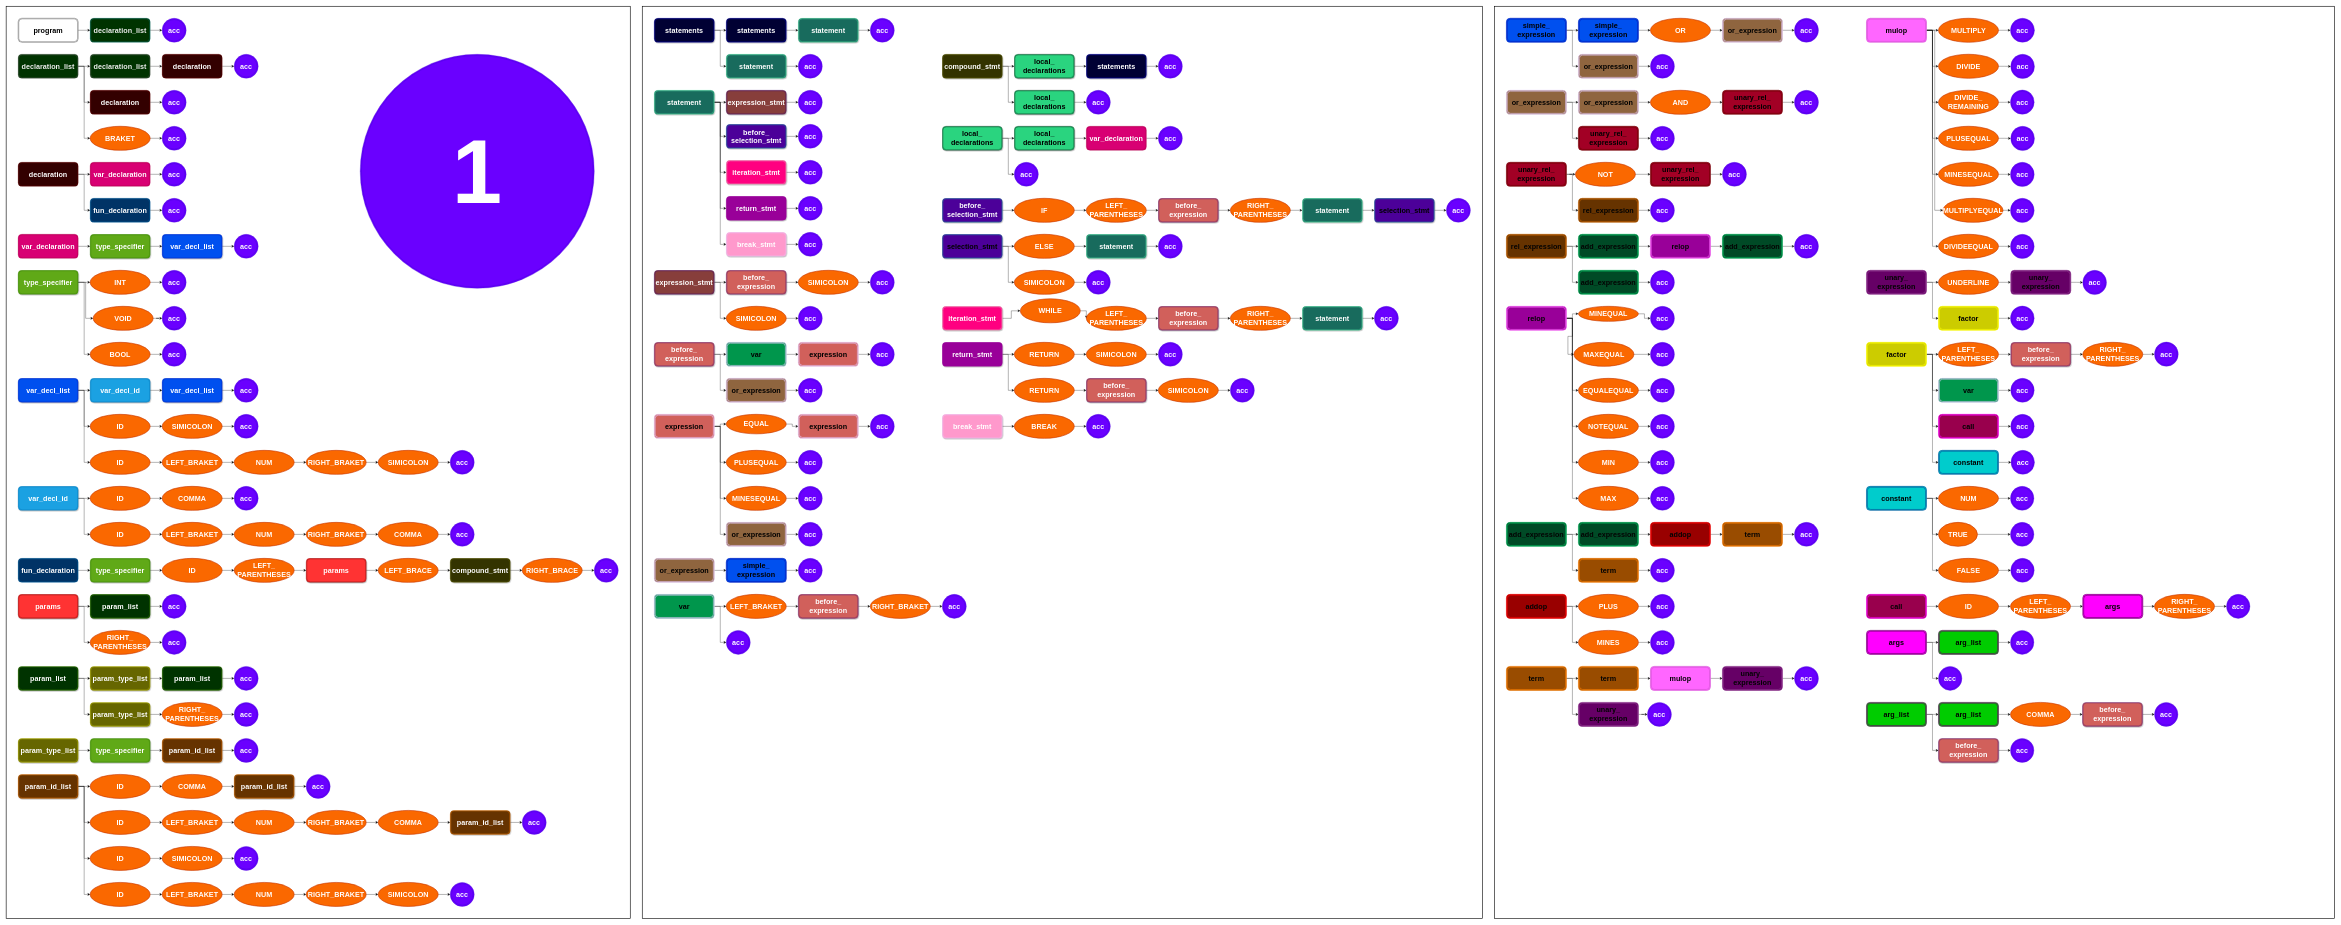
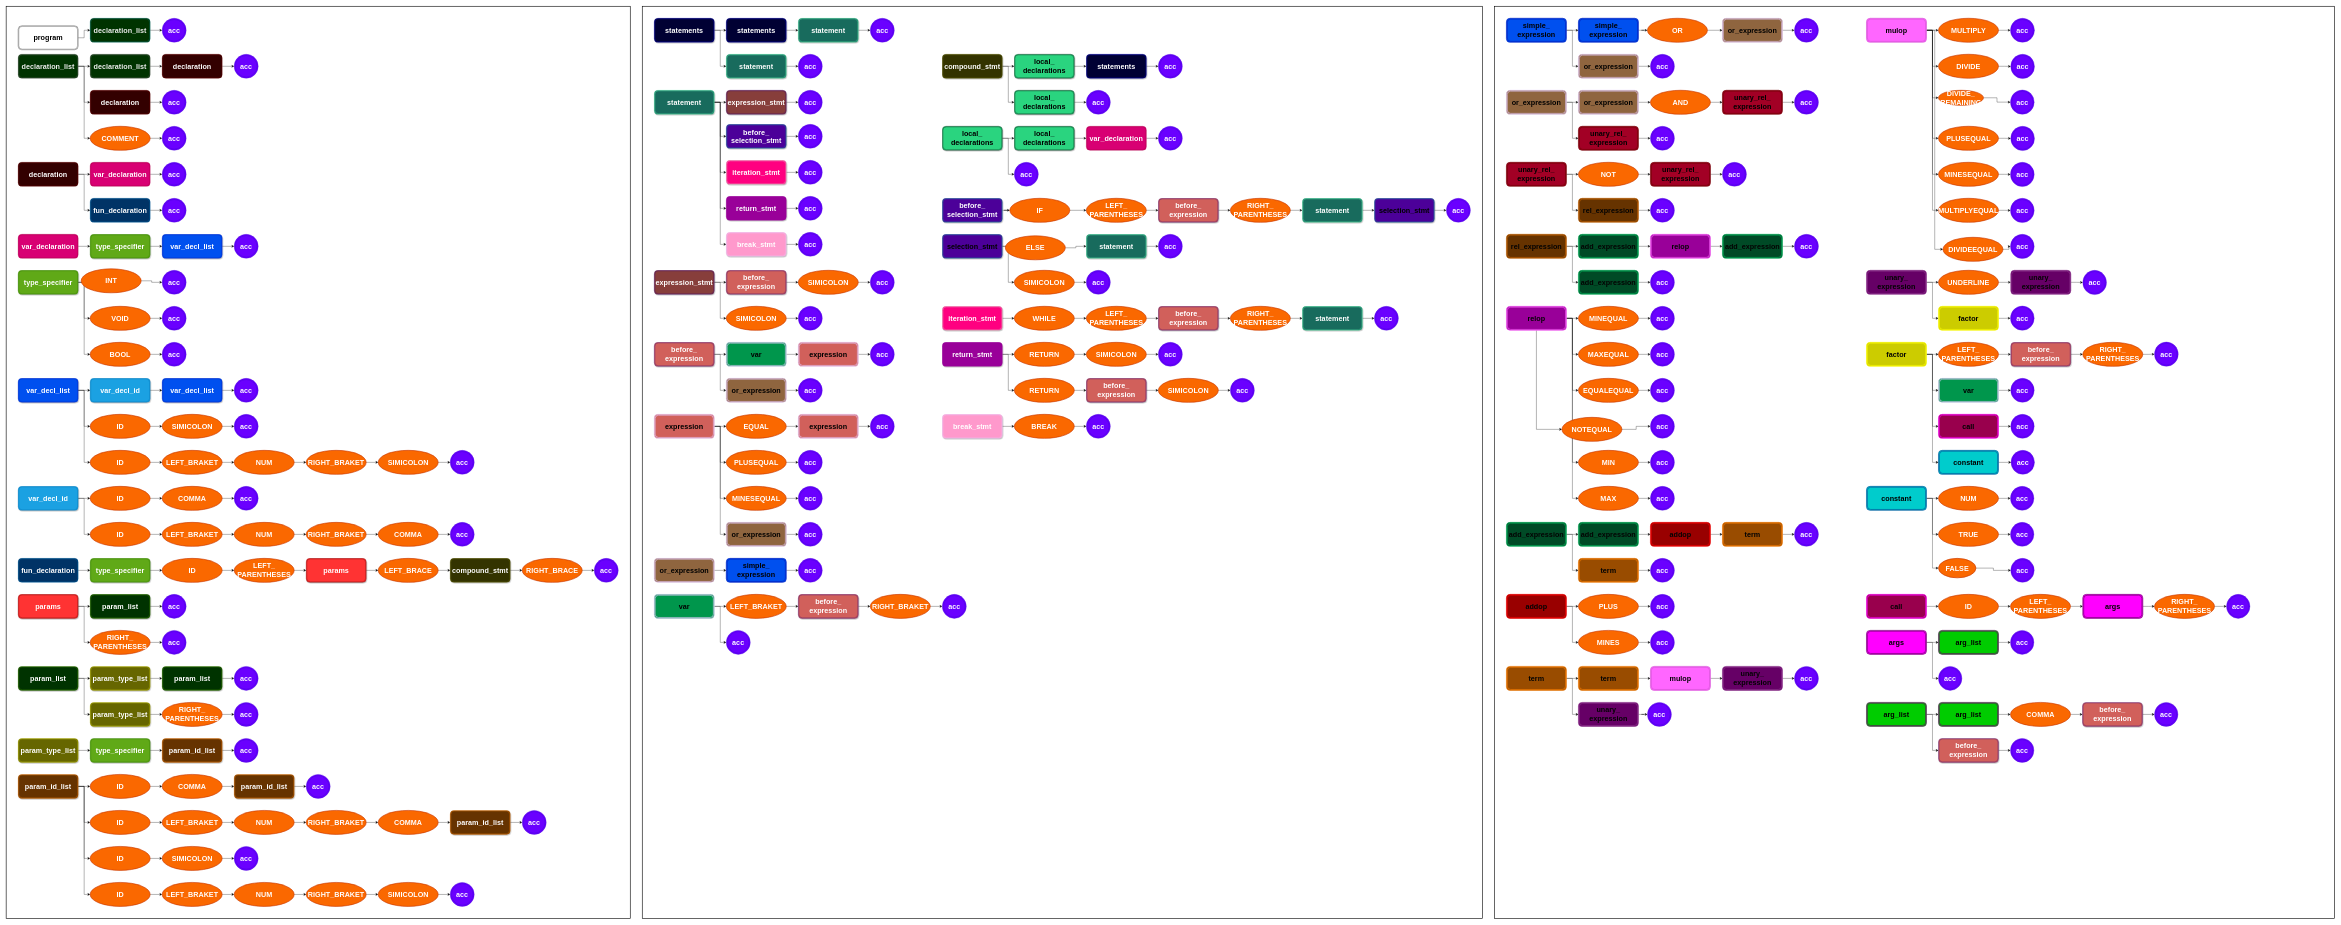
- <mxCell id="6" value="&lt;h1&gt;&lt;span&gt;program&lt;/span&gt;&lt;/h1&gt;" style="shape=ext;double=1;rounded=1;whiteSpace=wrap;html=1;fontStyle=0;fontFamily=Helvetica;" parent="1" vertex="1"><mxGeometry x="60" y="60" width="200" height="80" as="geometry" /></mxCell>
+ <mxCell id="6" value="&lt;h1&gt;&lt;span&gt;program&lt;/span&gt;&lt;/h1&gt;" style="shape=ext;double=1;rounded=1;whiteSpace=wrap;html=1;fontStyle=0;fontFamily=Helvetica;" parent="1" vertex="1"><mxGeometry x="60" y="85" width="200" height="80" as="geometry" /></mxCell>
- <mxCell id="267" value="&lt;h1&gt;OR&lt;br&gt;&lt;/h1&gt;" style="strokeWidth=2;html=1;shape=mxgraph.flowchart.start_1;whiteSpace=wrap;fillColor=#fa6800;strokeColor=#C73500;fontColor=#ffffff;fontStyle=0;fontFamily=Helvetica;" parent="1" vertex="1"><mxGeometry x="5500" y="60" width="200" height="80" as="geometry" /></mxCell>
+ <mxCell id="267" value="&lt;h1&gt;OR&lt;br&gt;&lt;/h1&gt;" style="strokeWidth=2;html=1;shape=mxgraph.flowchart.start_1;whiteSpace=wrap;fillColor=#fa6800;strokeColor=#C73500;fontColor=#ffffff;fontStyle=0;fontFamily=Helvetica;" parent="1" vertex="1"><mxGeometry x="5490" y="60" width="200" height="80" as="geometry" /></mxCell>
- <mxCell id="384" value="&lt;h1&gt;DIVIDE_&lt;br&gt;REMAINING&lt;/h1&gt;" style="strokeWidth=2;html=1;shape=mxgraph.flowchart.start_1;whiteSpace=wrap;fillColor=#fa6800;strokeColor=#C73500;fontColor=#ffffff;fontStyle=0;fontFamily=Helvetica;" parent="1" vertex="1"><mxGeometry x="6460" y="300" width="200" height="80" as="geometry" /></mxCell>
+ <mxCell id="384" value="&lt;h1&gt;DIVIDE_&lt;br&gt;REMAINING&lt;/h1&gt;" style="strokeWidth=2;html=1;shape=mxgraph.flowchart.start_1;whiteSpace=wrap;fillColor=#fa6800;strokeColor=#C73500;fontColor=#ffffff;fontStyle=0;fontFamily=Helvetica;" parent="1" vertex="1"><mxGeometry x="6460" y="300" width="150" height="50" as="geometry" /></mxCell>
- <mxCell id="23" value="&lt;h1&gt;&lt;span&gt;BRAKET&lt;/span&gt;&lt;/h1&gt;" style="strokeWidth=2;html=1;shape=mxgraph.flowchart.start_1;whiteSpace=wrap;fillColor=#fa6800;strokeColor=#C73500;fontColor=#ffffff;fontStyle=0;fontFamily=Helvetica;" parent="1" vertex="1"><mxGeometry x="300" y="420" width="200" height="80" as="geometry" /></mxCell>
+ <mxCell id="23" value="&lt;h1&gt;&lt;span&gt;COMMENT&lt;/span&gt;&lt;/h1&gt;" style="strokeWidth=2;html=1;shape=mxgraph.flowchart.start_1;whiteSpace=wrap;fillColor=#fa6800;strokeColor=#C73500;fontColor=#ffffff;fontStyle=0;fontFamily=Helvetica;" parent="1" vertex="1"><mxGeometry x="300" y="420" width="200" height="80" as="geometry" /></mxCell>
- <mxCell id="546" value="&lt;h1&gt;&lt;b&gt;&lt;font style=&quot;font-size: 300px&quot;&gt;1&lt;/font&gt;&lt;/b&gt;&lt;/h1&gt;" style="ellipse;shape=doubleEllipse;whiteSpace=wrap;html=1;aspect=fixed;fillColor=#6a00ff;strokeColor=#3700CC;fontColor=#ffffff;" parent="1" vertex="1"><mxGeometry x="1200" y="180" width="780" height="780" as="geometry" /></mxCell>
- <mxCell id="291" value="&lt;h1&gt;NOT&lt;br&gt;&lt;/h1&gt;" style="strokeWidth=2;html=1;shape=mxgraph.flowchart.start_1;whiteSpace=wrap;fillColor=#fa6800;strokeColor=#C73500;fontColor=#ffffff;fontStyle=0;fontFamily=Helvetica;" parent="1" vertex="1"><mxGeometry x="5250" y="540" width="200" height="80" as="geometry" /></mxCell>
+ <mxCell id="291" value="&lt;h1&gt;NOT&lt;br&gt;&lt;/h1&gt;" style="strokeWidth=2;html=1;shape=mxgraph.flowchart.start_1;whiteSpace=wrap;fillColor=#fa6800;strokeColor=#C73500;fontColor=#ffffff;fontStyle=0;fontFamily=Helvetica;" parent="1" vertex="1"><mxGeometry x="5260" y="540" width="200" height="80" as="geometry" /></mxCell>
- <mxCell id="490" value="&lt;h1&gt;IF&lt;br&gt;&lt;/h1&gt;" style="strokeWidth=2;html=1;shape=mxgraph.flowchart.start_1;whiteSpace=wrap;fillColor=#fa6800;strokeColor=#C73500;fontColor=#ffffff;fontStyle=0;fontFamily=Helvetica;" parent="1" vertex="1"><mxGeometry x="3380" y="660" width="200" height="80" as="geometry" /></mxCell>
+ <mxCell id="490" value="&lt;h1&gt;IF&lt;br&gt;&lt;/h1&gt;" style="strokeWidth=2;html=1;shape=mxgraph.flowchart.start_1;whiteSpace=wrap;fillColor=#fa6800;strokeColor=#C73500;fontColor=#ffffff;fontStyle=0;fontFamily=Helvetica;" parent="1" vertex="1"><mxGeometry x="3365" y="660" width="200" height="80" as="geometry" /></mxCell>
- <mxCell id="390" value="&lt;h1&gt;MULTIPLYEQUAL&lt;br&gt;&lt;/h1&gt;" style="strokeWidth=2;html=1;shape=mxgraph.flowchart.start_1;whiteSpace=wrap;fillColor=#fa6800;strokeColor=#C73500;fontColor=#ffffff;fontStyle=0;fontFamily=Helvetica;" parent="1" vertex="1"><mxGeometry x="6475" y="660" width="200" height="80" as="geometry" /></mxCell>
+ <mxCell id="390" value="&lt;h1&gt;MULTIPLYEQUAL&lt;br&gt;&lt;/h1&gt;" style="strokeWidth=2;html=1;shape=mxgraph.flowchart.start_1;whiteSpace=wrap;fillColor=#fa6800;strokeColor=#C73500;fontColor=#ffffff;fontStyle=0;fontFamily=Helvetica;" parent="1" vertex="1"><mxGeometry x="6460" y="660" width="200" height="80" as="geometry" /></mxCell>
- <mxCell id="506" value="&lt;h1&gt;ELSE&lt;br&gt;&lt;/h1&gt;" style="strokeWidth=2;html=1;shape=mxgraph.flowchart.start_1;whiteSpace=wrap;fillColor=#fa6800;strokeColor=#C73500;fontColor=#ffffff;fontStyle=0;fontFamily=Helvetica;" parent="1" vertex="1"><mxGeometry x="3380" y="780" width="200" height="80" as="geometry" /></mxCell>
+ <mxCell id="506" value="&lt;h1&gt;ELSE&lt;br&gt;&lt;/h1&gt;" style="strokeWidth=2;html=1;shape=mxgraph.flowchart.start_1;whiteSpace=wrap;fillColor=#fa6800;strokeColor=#C73500;fontColor=#ffffff;fontStyle=0;fontFamily=Helvetica;" parent="1" vertex="1"><mxGeometry x="3350" y="785" width="200" height="80" as="geometry" /></mxCell>
- <mxCell id="392" value="&lt;h1&gt;DIVIDEEQUAL&lt;br&gt;&lt;/h1&gt;" style="strokeWidth=2;html=1;shape=mxgraph.flowchart.start_1;whiteSpace=wrap;fillColor=#fa6800;strokeColor=#C73500;fontColor=#ffffff;fontStyle=0;fontFamily=Helvetica;" parent="1" vertex="1"><mxGeometry x="6460" y="780" width="200" height="80" as="geometry" /></mxCell>
+ <mxCell id="392" value="&lt;h1&gt;DIVIDEEQUAL&lt;br&gt;&lt;/h1&gt;" style="strokeWidth=2;html=1;shape=mxgraph.flowchart.start_1;whiteSpace=wrap;fillColor=#fa6800;strokeColor=#C73500;fontColor=#ffffff;fontStyle=0;fontFamily=Helvetica;" parent="1" vertex="1"><mxGeometry x="6475" y="790" width="200" height="80" as="geometry" /></mxCell>
- <mxCell id="46" value="&lt;h1&gt;&lt;span&gt;INT&lt;/span&gt;&lt;/h1&gt;" style="strokeWidth=2;html=1;shape=mxgraph.flowchart.start_1;whiteSpace=wrap;fillColor=#fa6800;strokeColor=#C73500;fontColor=#ffffff;fontStyle=0;fontFamily=Helvetica;" parent="1" vertex="1"><mxGeometry x="300" y="900" width="200" height="80" as="geometry" /></mxCell>
+ <mxCell id="46" value="&lt;h1&gt;&lt;span&gt;INT&lt;/span&gt;&lt;/h1&gt;" style="strokeWidth=2;html=1;shape=mxgraph.flowchart.start_1;whiteSpace=wrap;fillColor=#fa6800;strokeColor=#C73500;fontColor=#ffffff;fontStyle=0;fontFamily=Helvetica;" parent="1" vertex="1"><mxGeometry x="270" y="895" width="200" height="80" as="geometry" /></mxCell>
- <mxCell id="516" value="&lt;h1&gt;WHILE&lt;br&gt;&lt;/h1&gt;" style="strokeWidth=2;html=1;shape=mxgraph.flowchart.start_1;whiteSpace=wrap;fillColor=#fa6800;strokeColor=#C73500;fontColor=#ffffff;fontStyle=0;fontFamily=Helvetica;" parent="1" vertex="1"><mxGeometry x="3400" y="995" width="200" height="80" as="geometry" /></mxCell>
+ <mxCell id="516" value="&lt;h1&gt;WHILE&lt;br&gt;&lt;/h1&gt;" style="strokeWidth=2;html=1;shape=mxgraph.flowchart.start_1;whiteSpace=wrap;fillColor=#fa6800;strokeColor=#C73500;fontColor=#ffffff;fontStyle=0;fontFamily=Helvetica;" parent="1" vertex="1"><mxGeometry x="3380" y="1020" width="200" height="80" as="geometry" /></mxCell>
- <mxCell id="319" value="&lt;h1&gt;MINEQUAL&lt;br&gt;&lt;/h1&gt;" style="strokeWidth=2;html=1;shape=mxgraph.flowchart.start_1;whiteSpace=wrap;fillColor=#fa6800;strokeColor=#C73500;fontColor=#ffffff;fontStyle=0;fontFamily=Helvetica;" parent="1" vertex="1"><mxGeometry x="5260" y="1020" width="200" height="50" as="geometry" /></mxCell>
+ <mxCell id="319" value="&lt;h1&gt;MINEQUAL&lt;br&gt;&lt;/h1&gt;" style="strokeWidth=2;html=1;shape=mxgraph.flowchart.start_1;whiteSpace=wrap;fillColor=#fa6800;strokeColor=#C73500;fontColor=#ffffff;fontStyle=0;fontFamily=Helvetica;" parent="1" vertex="1"><mxGeometry x="5260" y="1020" width="200" height="80" as="geometry" /></mxCell>
- <mxCell id="48" value="&lt;h1&gt;&lt;span&gt;VOID&lt;/span&gt;&lt;/h1&gt;" style="strokeWidth=2;html=1;shape=mxgraph.flowchart.start_1;whiteSpace=wrap;fillColor=#fa6800;strokeColor=#C73500;fontColor=#ffffff;fontStyle=0;fontFamily=Helvetica;" parent="1" vertex="1"><mxGeometry x="310" y="1020" width="200" height="80" as="geometry" /></mxCell>
+ <mxCell id="48" value="&lt;h1&gt;&lt;span&gt;VOID&lt;/span&gt;&lt;/h1&gt;" style="strokeWidth=2;html=1;shape=mxgraph.flowchart.start_1;whiteSpace=wrap;fillColor=#fa6800;strokeColor=#C73500;fontColor=#ffffff;fontStyle=0;fontFamily=Helvetica;" parent="1" vertex="1"><mxGeometry x="300" y="1020" width="200" height="80" as="geometry" /></mxCell>
- <mxCell id="321" value="&lt;h1&gt;MAXEQUAL&lt;br&gt;&lt;/h1&gt;" style="strokeWidth=2;html=1;shape=mxgraph.flowchart.start_1;whiteSpace=wrap;fillColor=#fa6800;strokeColor=#C73500;fontColor=#ffffff;fontStyle=0;fontFamily=Helvetica;" parent="1" vertex="1"><mxGeometry x="5245" y="1140" width="200" height="80" as="geometry" /></mxCell>
+ <mxCell id="321" value="&lt;h1&gt;MAXEQUAL&lt;br&gt;&lt;/h1&gt;" style="strokeWidth=2;html=1;shape=mxgraph.flowchart.start_1;whiteSpace=wrap;fillColor=#fa6800;strokeColor=#C73500;fontColor=#ffffff;fontStyle=0;fontFamily=Helvetica;" parent="1" vertex="1"><mxGeometry x="5260" y="1140" width="200" height="80" as="geometry" /></mxCell>
- <mxCell id="232" value="&lt;h1&gt;&lt;span&gt;EQUAL&lt;/span&gt;&lt;/h1&gt;" style="strokeWidth=2;html=1;shape=mxgraph.flowchart.start_1;whiteSpace=wrap;fillColor=#fa6800;strokeColor=#C73500;fontColor=#ffffff;fontStyle=0;fontFamily=Helvetica;" parent="1" vertex="1"><mxGeometry x="2420" y="1380" width="200" height="65" as="geometry" /></mxCell>
+ <mxCell id="232" value="&lt;h1&gt;&lt;span&gt;EQUAL&lt;/span&gt;&lt;/h1&gt;" style="strokeWidth=2;html=1;shape=mxgraph.flowchart.start_1;whiteSpace=wrap;fillColor=#fa6800;strokeColor=#C73500;fontColor=#ffffff;fontStyle=0;fontFamily=Helvetica;" parent="1" vertex="1"><mxGeometry x="2420" y="1380" width="200" height="80" as="geometry" /></mxCell>
- <mxCell id="325" value="&lt;h1&gt;NOTEQUAL&lt;br&gt;&lt;/h1&gt;" style="strokeWidth=2;html=1;shape=mxgraph.flowchart.start_1;whiteSpace=wrap;fillColor=#fa6800;strokeColor=#C73500;fontColor=#ffffff;fontStyle=0;fontFamily=Helvetica;" parent="1" vertex="1"><mxGeometry x="5260" y="1380" width="200" height="80" as="geometry" /></mxCell>
+ <mxCell id="325" value="&lt;h1&gt;NOTEQUAL&lt;br&gt;&lt;/h1&gt;" style="strokeWidth=2;html=1;shape=mxgraph.flowchart.start_1;whiteSpace=wrap;fillColor=#fa6800;strokeColor=#C73500;fontColor=#ffffff;fontStyle=0;fontFamily=Helvetica;" parent="1" vertex="1"><mxGeometry x="5205" y="1390" width="200" height="80" as="geometry" /></mxCell>
- <mxCell id="437" value="&lt;h1&gt;TRUE&lt;/h1&gt;" style="strokeWidth=2;html=1;shape=mxgraph.flowchart.start_1;whiteSpace=wrap;fillColor=#fa6800;strokeColor=#C73500;fontColor=#ffffff;fontStyle=0;fontFamily=Helvetica;" parent="1" vertex="1"><mxGeometry x="6460" y="1740" width="130" height="80" as="geometry" /></mxCell>
+ <mxCell id="437" value="&lt;h1&gt;TRUE&lt;/h1&gt;" style="strokeWidth=2;html=1;shape=mxgraph.flowchart.start_1;whiteSpace=wrap;fillColor=#fa6800;strokeColor=#C73500;fontColor=#ffffff;fontStyle=0;fontFamily=Helvetica;" parent="1" vertex="1"><mxGeometry x="6460" y="1740" width="200" height="80" as="geometry" /></mxCell>
- <mxCell id="439" value="&lt;h1&gt;FALSE&lt;/h1&gt;" style="strokeWidth=2;html=1;shape=mxgraph.flowchart.start_1;whiteSpace=wrap;fillColor=#fa6800;strokeColor=#C73500;fontColor=#ffffff;fontStyle=0;fontFamily=Helvetica;" parent="1" vertex="1"><mxGeometry x="6460" y="1860" width="200" height="80" as="geometry" /></mxCell>
+ <mxCell id="439" value="&lt;h1&gt;FALSE&lt;/h1&gt;" style="strokeWidth=2;html=1;shape=mxgraph.flowchart.start_1;whiteSpace=wrap;fillColor=#fa6800;strokeColor=#C73500;fontColor=#ffffff;fontStyle=0;fontFamily=Helvetica;" parent="1" vertex="1"><mxGeometry x="6460" y="1860" width="125" height="65" as="geometry" /></mxCell>
